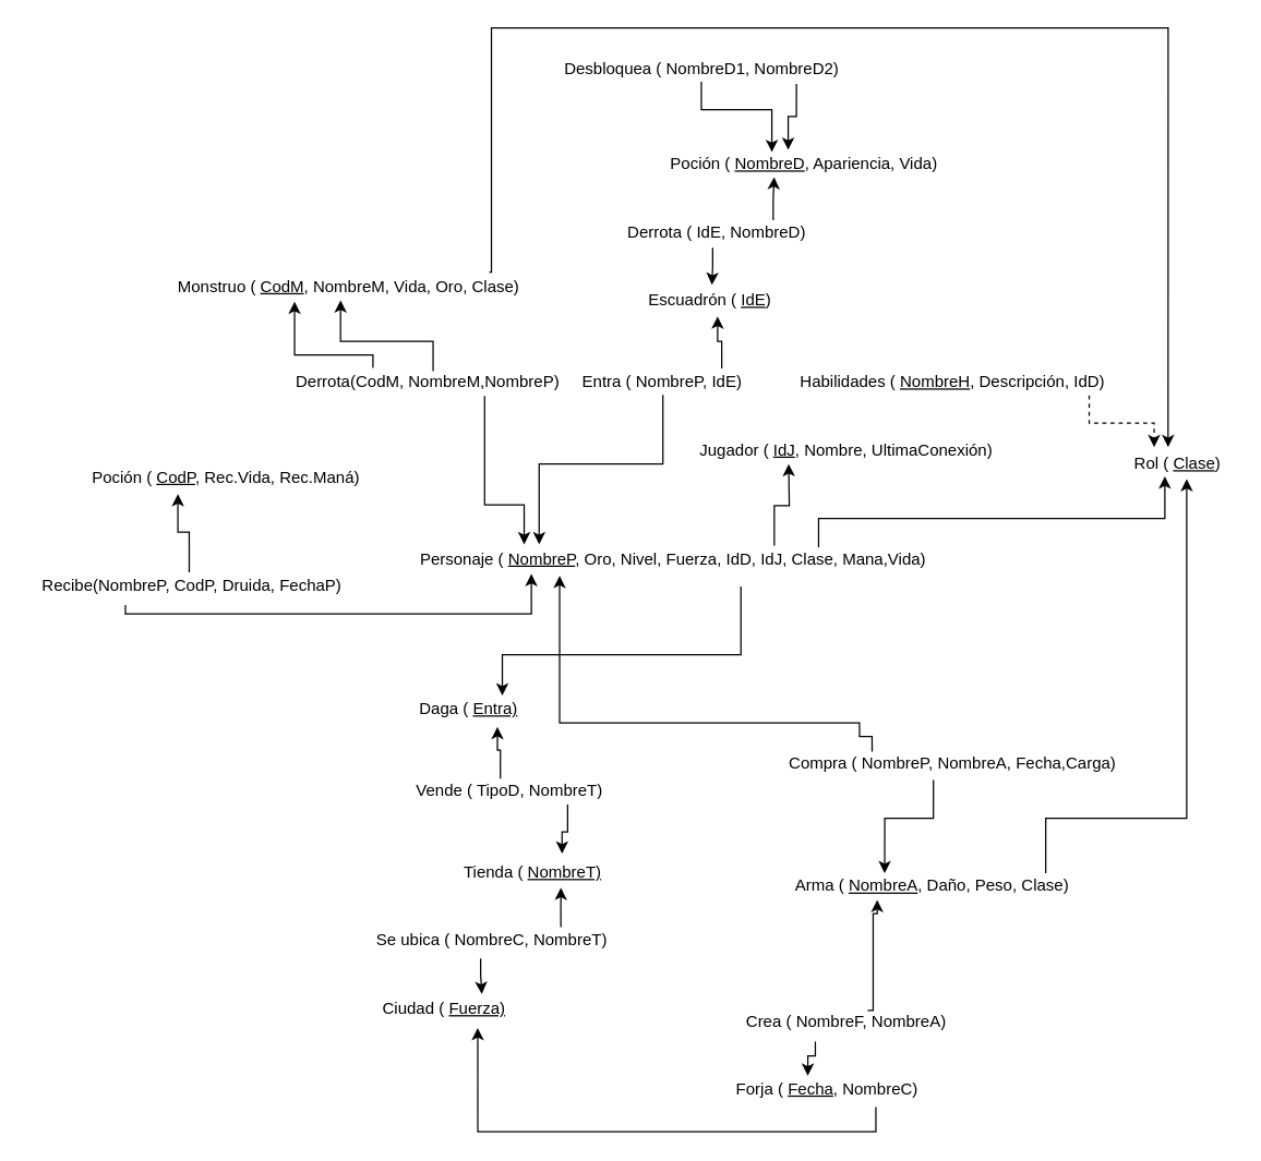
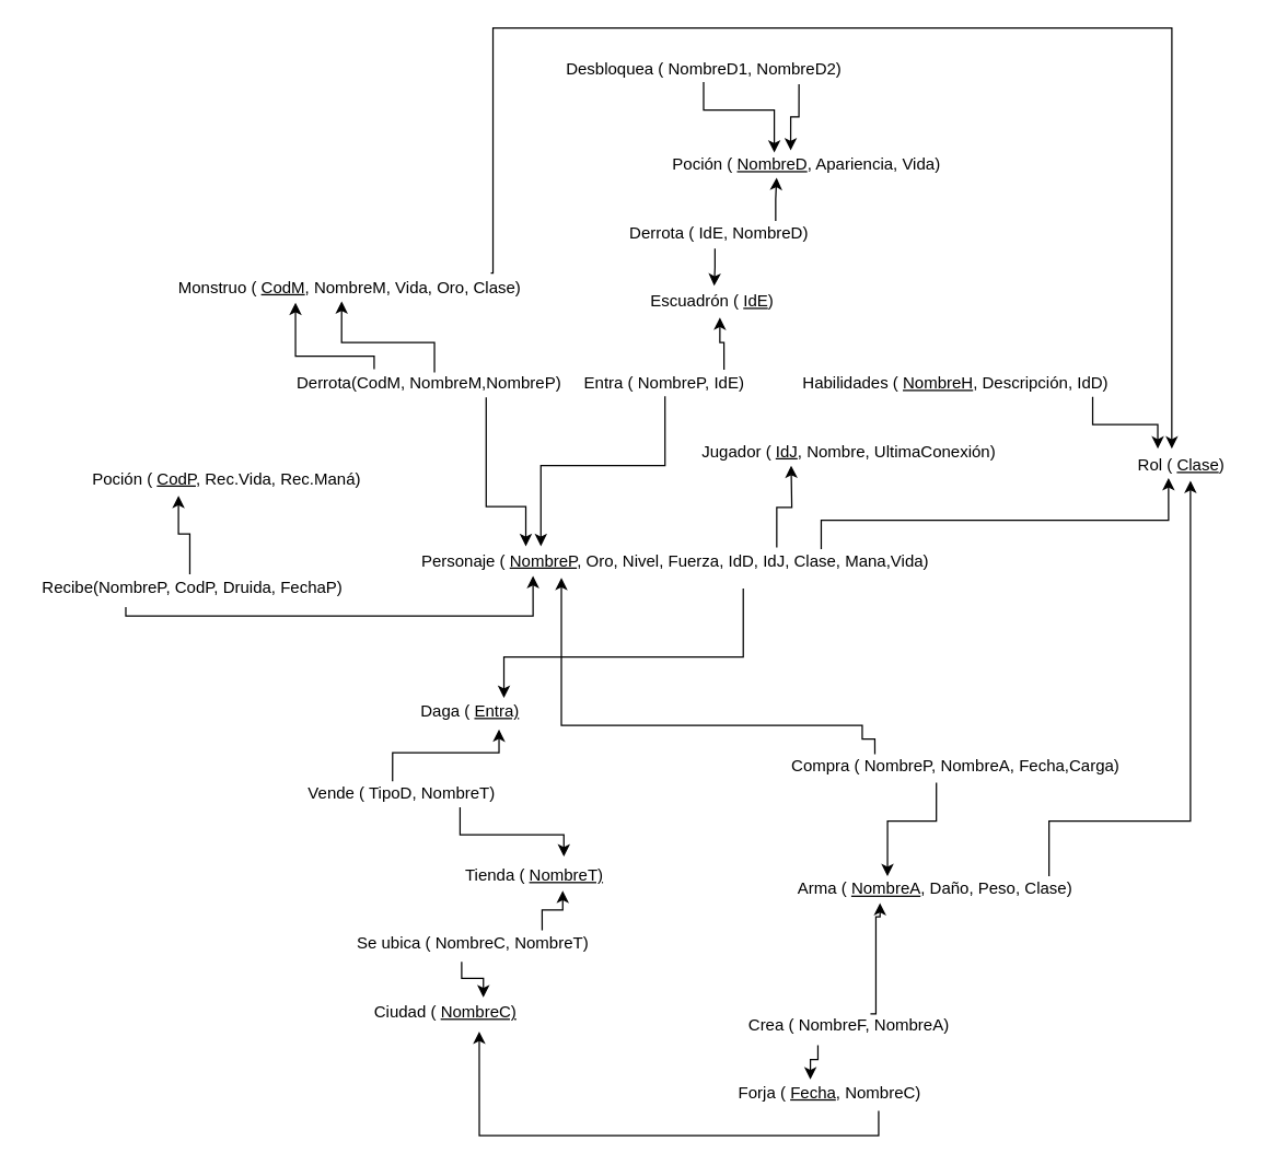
- <mxCell id="6" value="" style="endArrow=classic;html=1;rounded=0;edgeStyle=orthogonalEdgeStyle;entryX=0.289;entryY=-0.12;entryDx=0;entryDy=0;entryPerimeter=0;exitX=0.902;exitY=0.98;exitDx=0;exitDy=0;exitPerimeter=0;dashed=1;" parent="1" source="4" target="3" edge="1"><mxGeometry width="50" height="50" relative="1" as="geometry"><mxPoint x="796" y="290" as="sourcePoint" /><mxPoint x="799" y="318" as="targetPoint" /></mxGeometry></mxCell>
+ <mxCell id="6" value="" style="endArrow=classic;html=1;rounded=0;edgeStyle=orthogonalEdgeStyle;entryX=0.289;entryY=-0.12;entryDx=0;entryDy=0;entryPerimeter=0;exitX=0.902;exitY=0.98;exitDx=0;exitDy=0;exitPerimeter=0;" parent="1" source="4" target="3" edge="1"><mxGeometry width="50" height="50" relative="1" as="geometry"><mxPoint x="796" y="290" as="sourcePoint" /><mxPoint x="799" y="318" as="targetPoint" /></mxGeometry></mxCell>
- <mxCell id="8" value="Vende ( TipoD, NombreT)" style="text;html=1;align=center;verticalAlign=middle;resizable=0;points=[];autosize=1;strokeColor=none;fillColor=none;" parent="1" vertex="1"><mxGeometry x="298" y="570" width="150" height="20" as="geometry" /></mxCell>
+ <mxCell id="8" value="Vende ( TipoD, NombreT)" style="text;html=1;align=center;verticalAlign=middle;resizable=0;points=[];autosize=1;strokeColor=none;fillColor=none;" parent="1" vertex="1"><mxGeometry x="218" y="570" width="150" height="20" as="geometry" /></mxCell>
- <mxCell id="13" value="Se ubica ( NombreC, NombreT)" style="text;html=1;align=center;verticalAlign=middle;resizable=0;points=[];autosize=1;strokeColor=none;fillColor=none;" parent="1" vertex="1"><mxGeometry x="270" y="680" width="180" height="20" as="geometry" /></mxCell>
+ <mxCell id="13" value="Se ubica ( NombreC, NombreT)" style="text;html=1;align=center;verticalAlign=middle;resizable=0;points=[];autosize=1;strokeColor=none;fillColor=none;" parent="1" vertex="1"><mxGeometry x="255" y="680" width="180" height="20" as="geometry" /></mxCell>
- <mxCell id="12" value="Ciudad ( &lt;u&gt;Fuerza)&lt;/u&gt;" style="text;html=1;align=center;verticalAlign=middle;resizable=0;points=[];autosize=1;strokeColor=none;fillColor=none;" parent="1" vertex="1"><mxGeometry x="265" y="730" width="120" height="20" as="geometry" /></mxCell>
+ <mxCell id="12" value="Ciudad ( &lt;u&gt;NombreC)&lt;/u&gt;" style="text;html=1;align=center;verticalAlign=middle;resizable=0;points=[];autosize=1;strokeColor=none;fillColor=none;" parent="1" vertex="1"><mxGeometry x="265" y="730" width="120" height="20" as="geometry" /></mxCell>
